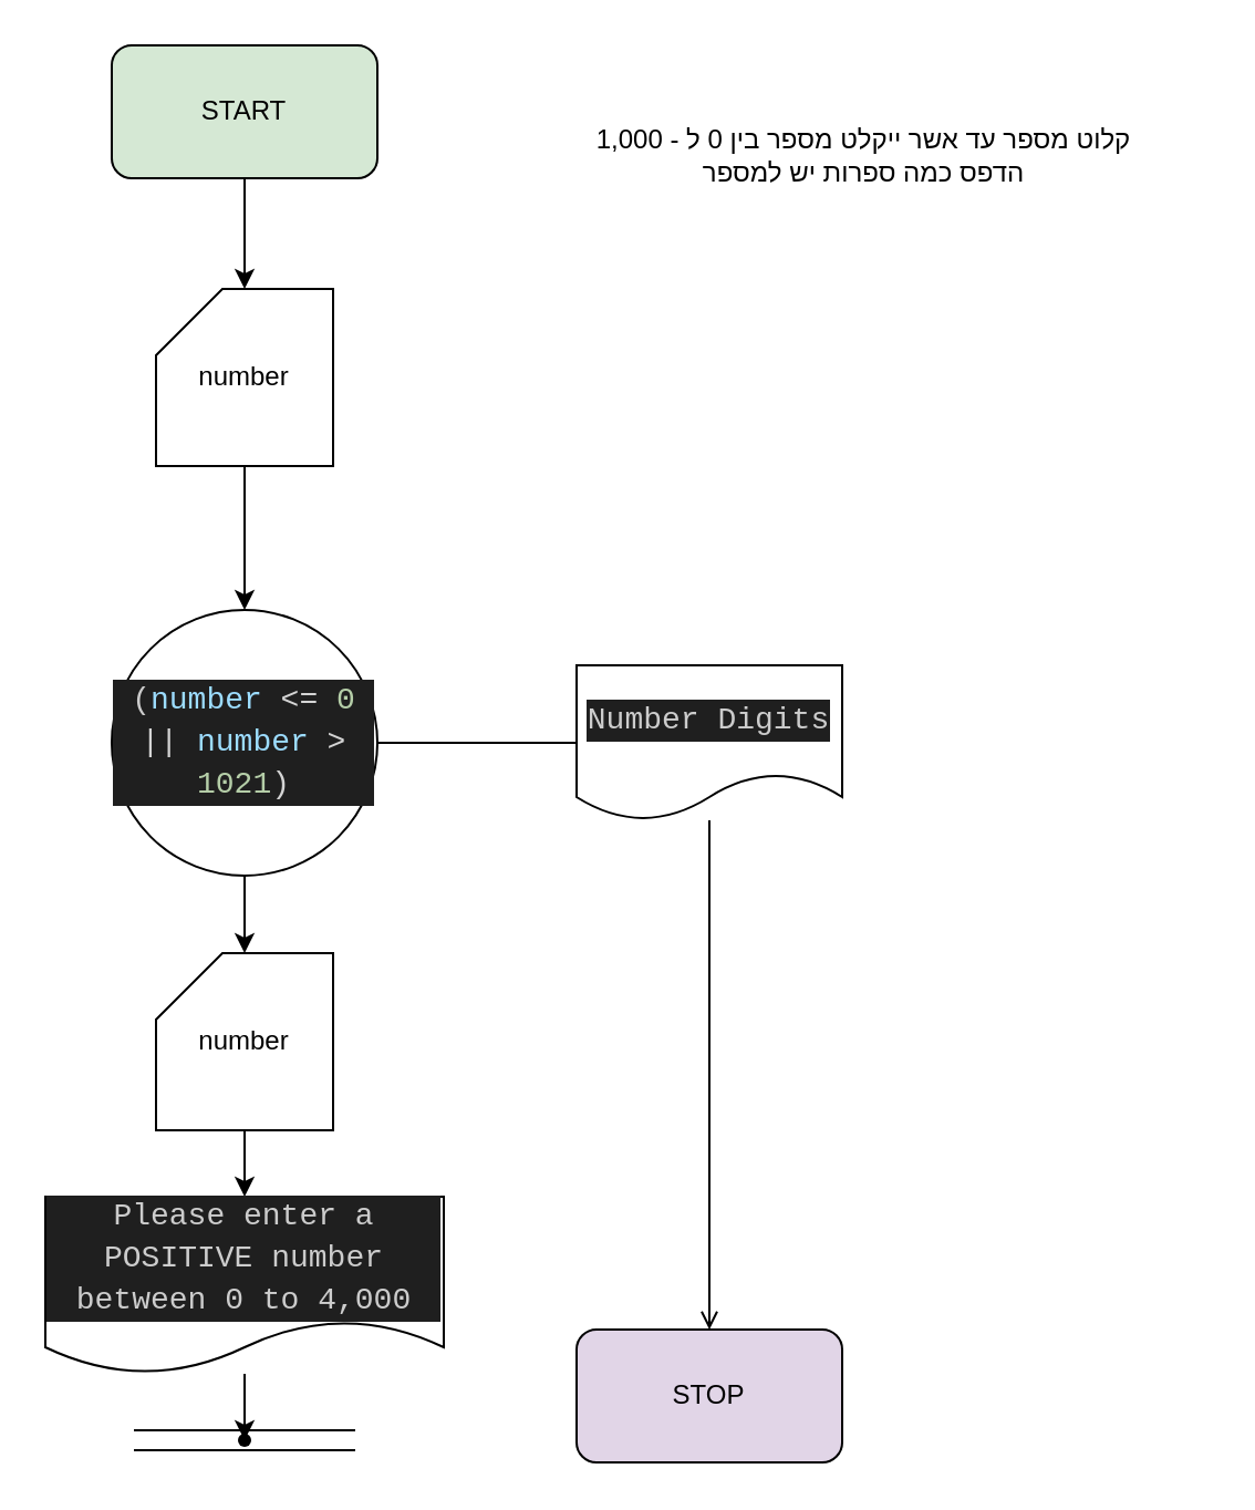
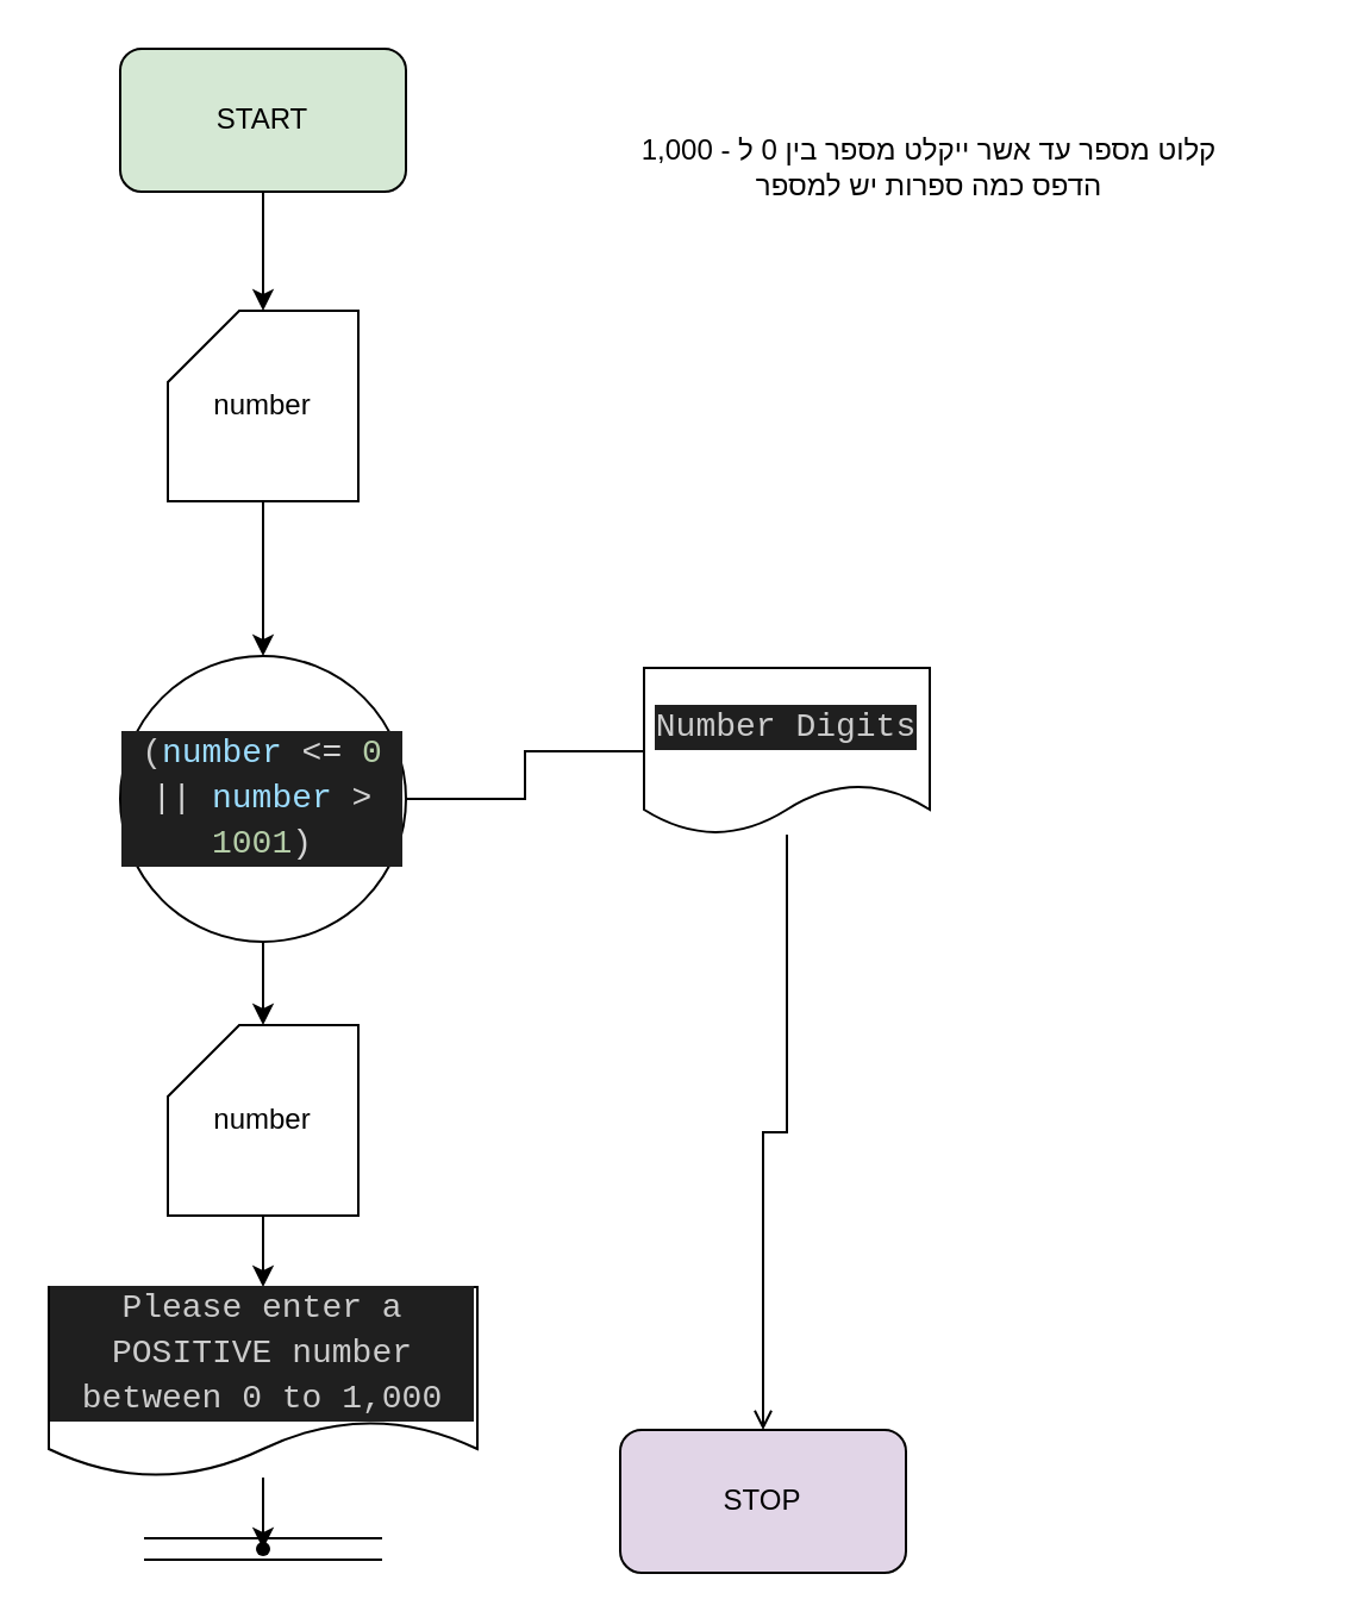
- <mxCell id="11" value="&lt;div style=&quot;color: rgb(204, 204, 204); background-color: rgb(31, 31, 31); font-family: Consolas, &amp;quot;Courier New&amp;quot;, monospace; font-size: 14px; line-height: 19px;&quot;&gt;(&lt;span style=&quot;color: #9cdcfe;&quot;&gt;number&lt;/span&gt;&lt;span style=&quot;color: #d4d4d4;&quot;&gt; &amp;lt;= &lt;/span&gt;&lt;span style=&quot;color: #b5cea8;&quot;&gt;0&lt;/span&gt;&lt;span style=&quot;color: #d4d4d4;&quot;&gt; || &lt;/span&gt;&lt;span style=&quot;color: #9cdcfe;&quot;&gt;number&lt;/span&gt;&lt;span style=&quot;color: #d4d4d4;&quot;&gt; &amp;gt; &lt;/span&gt;&lt;span style=&quot;color: #b5cea8;&quot;&gt;1021&lt;/span&gt;&lt;span style=&quot;color: #d4d4d4;&quot;&gt;)&lt;/span&gt;&lt;/div&gt;" style="ellipse;whiteSpace=wrap;html=1;aspect=fixed;" vertex="1" parent="1"><mxGeometry x="50" y="275" width="120" height="120" as="geometry" /></mxCell>
+ <mxCell id="11" value="&lt;div style=&quot;color: rgb(204, 204, 204); background-color: rgb(31, 31, 31); font-family: Consolas, &amp;quot;Courier New&amp;quot;, monospace; font-size: 14px; line-height: 19px;&quot;&gt;(&lt;span style=&quot;color: #9cdcfe;&quot;&gt;number&lt;/span&gt;&lt;span style=&quot;color: #d4d4d4;&quot;&gt; &amp;lt;= &lt;/span&gt;&lt;span style=&quot;color: #b5cea8;&quot;&gt;0&lt;/span&gt;&lt;span style=&quot;color: #d4d4d4;&quot;&gt; || &lt;/span&gt;&lt;span style=&quot;color: #9cdcfe;&quot;&gt;number&lt;/span&gt;&lt;span style=&quot;color: #d4d4d4;&quot;&gt; &amp;gt; &lt;/span&gt;&lt;span style=&quot;color: #b5cea8;&quot;&gt;1001&lt;/span&gt;&lt;span style=&quot;color: #d4d4d4;&quot;&gt;)&lt;/span&gt;&lt;/div&gt;" style="ellipse;whiteSpace=wrap;html=1;aspect=fixed;" vertex="1" parent="1"><mxGeometry x="50" y="275" width="120" height="120" as="geometry" /></mxCell>
- <mxCell id="6" value="&lt;div style=&quot;color: rgb(204, 204, 204); background-color: rgb(31, 31, 31); font-family: Consolas, &amp;quot;Courier New&amp;quot;, monospace; font-size: 14px; line-height: 19px;&quot;&gt;&lt;div style=&quot;line-height: 19px;&quot;&gt;&lt;div style=&quot;line-height: 19px;&quot;&gt;Number Digits&lt;br&gt;&lt;/div&gt;&lt;/div&gt;&lt;/div&gt;" style="shape=document;whiteSpace=wrap;html=1;boundedLbl=1;" parent="1" vertex="1"><mxGeometry x="260" y="300" width="120" height="70" as="geometry" /></mxCell>
+ <mxCell id="6" value="&lt;div style=&quot;color: rgb(204, 204, 204); background-color: rgb(31, 31, 31); font-family: Consolas, &amp;quot;Courier New&amp;quot;, monospace; font-size: 14px; line-height: 19px;&quot;&gt;&lt;div style=&quot;line-height: 19px;&quot;&gt;&lt;div style=&quot;line-height: 19px;&quot;&gt;Number Digits&lt;br&gt;&lt;/div&gt;&lt;/div&gt;&lt;/div&gt;" style="shape=document;whiteSpace=wrap;html=1;boundedLbl=1;" parent="1" vertex="1"><mxGeometry x="270" y="280" width="120" height="70" as="geometry" /></mxCell>
- <mxCell id="16" value="&lt;div style=&quot;color: rgb(204, 204, 204); background-color: rgb(31, 31, 31); font-family: Consolas, &amp;quot;Courier New&amp;quot;, monospace; font-size: 14px; line-height: 19px;&quot;&gt;Please enter a POSITIVE number between 0 to 4,000&lt;/div&gt;" style="shape=document;whiteSpace=wrap;html=1;boundedLbl=1;" vertex="1" parent="1"><mxGeometry x="20" y="540" width="180" height="80" as="geometry" /></mxCell>
+ <mxCell id="16" value="&lt;div style=&quot;color: rgb(204, 204, 204); background-color: rgb(31, 31, 31); font-family: Consolas, &amp;quot;Courier New&amp;quot;, monospace; font-size: 14px; line-height: 19px;&quot;&gt;Please enter a POSITIVE number between 0 to 1,000&lt;/div&gt;" style="shape=document;whiteSpace=wrap;html=1;boundedLbl=1;" vertex="1" parent="1"><mxGeometry x="20" y="540" width="180" height="80" as="geometry" /></mxCell>
